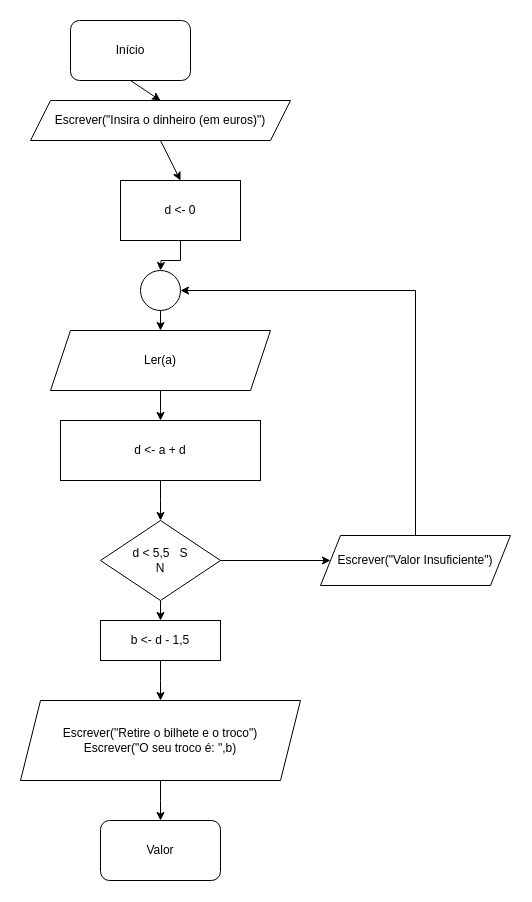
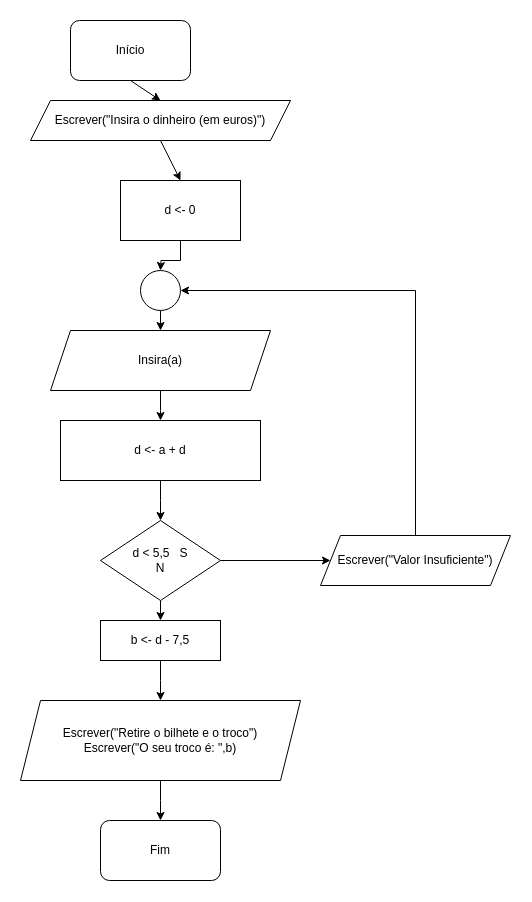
- <mxCell id="11" value="Ler(a)" style="shape=parallelogram;perimeter=parallelogramPerimeter;whiteSpace=wrap;html=1;fixedSize=1;" vertex="1" parent="1"><mxGeometry x="50" y="330" width="220" height="60" as="geometry" /></mxCell>
+ <mxCell id="11" value="Insira(a)" style="shape=parallelogram;perimeter=parallelogramPerimeter;whiteSpace=wrap;html=1;fixedSize=1;" vertex="1" parent="1"><mxGeometry x="50" y="330" width="220" height="60" as="geometry" /></mxCell>
- <mxCell id="18" value="b &amp;lt;- d - 1,5" style="rounded=0;whiteSpace=wrap;html=1;" vertex="1" parent="1"><mxGeometry x="100" y="620" width="120" height="40" as="geometry" /></mxCell>
+ <mxCell id="18" value="b &amp;lt;- d - 7,5" style="rounded=0;whiteSpace=wrap;html=1;" vertex="1" parent="1"><mxGeometry x="100" y="620" width="120" height="40" as="geometry" /></mxCell>
- <mxCell id="24" value="Valor" style="rounded=1;whiteSpace=wrap;html=1;" vertex="1" parent="1"><mxGeometry x="100" y="820" width="120" height="60" as="geometry" /></mxCell>
+ <mxCell id="24" value="Fim" style="rounded=1;whiteSpace=wrap;html=1;" vertex="1" parent="1"><mxGeometry x="100" y="820" width="120" height="60" as="geometry" /></mxCell>
